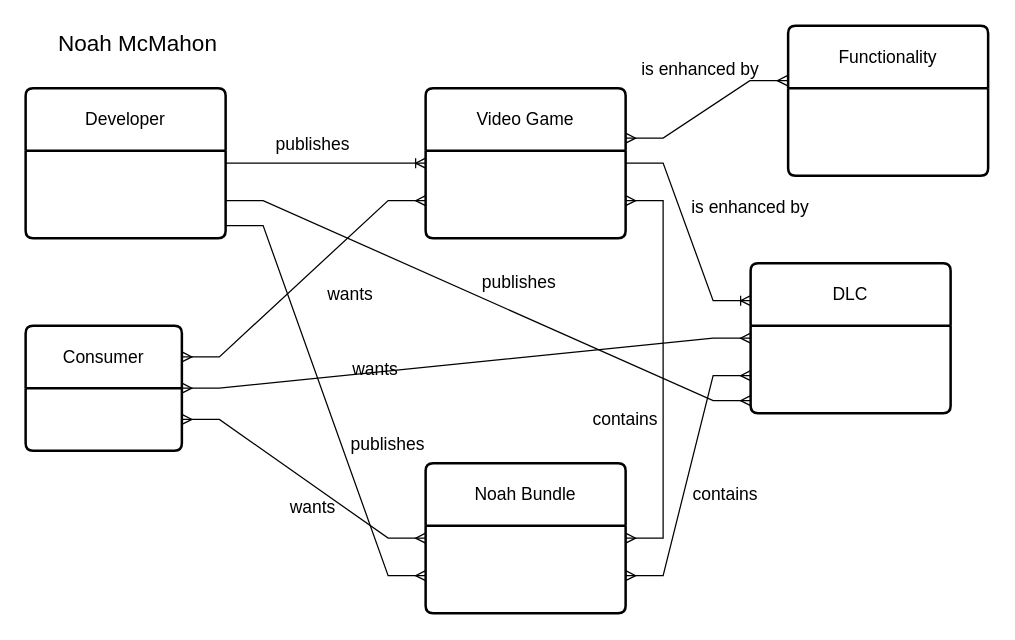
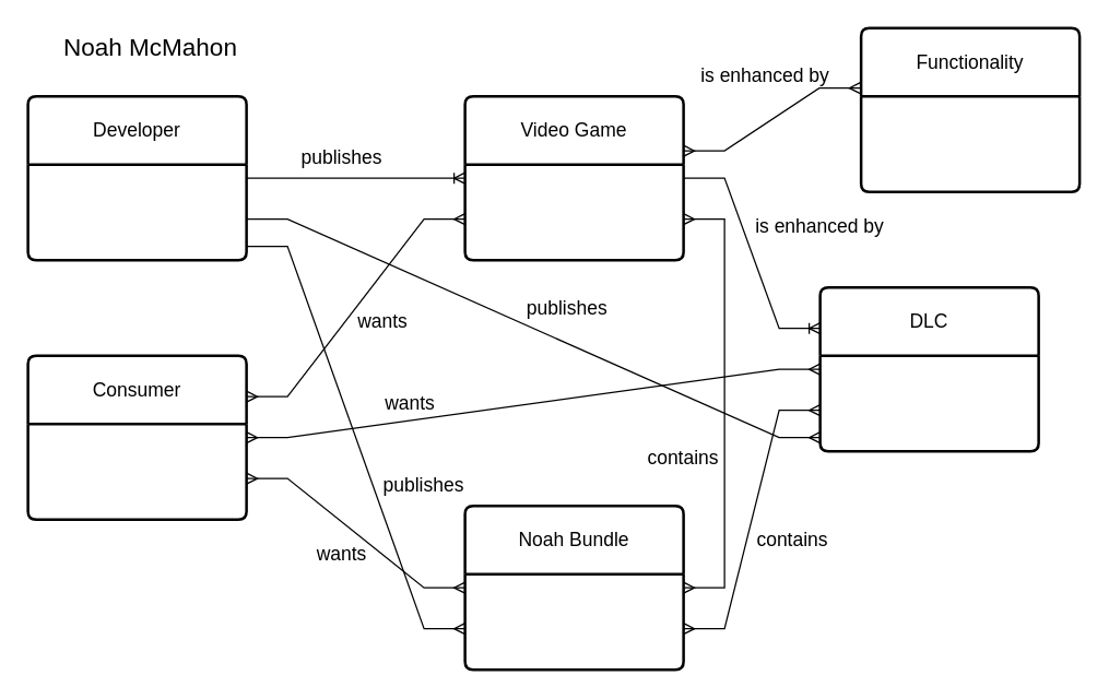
- <mxCell id="3" value="Consumer" style="swimlane;childLayout=stackLayout;horizontal=1;startSize=50;horizontalStack=0;rounded=1;fontSize=14;fontStyle=0;strokeWidth=2;resizeParent=0;resizeLast=1;shadow=0;dashed=0;align=center;arcSize=4;whiteSpace=wrap;html=1;" parent="1" vertex="1"><mxGeometry x="20" y="260" width="125" height="100" as="geometry" /></mxCell>
+ <mxCell id="3" value="Consumer" style="swimlane;childLayout=stackLayout;horizontal=1;startSize=50;horizontalStack=0;rounded=1;fontSize=14;fontStyle=0;strokeWidth=2;resizeParent=0;resizeLast=1;shadow=0;dashed=0;align=center;arcSize=4;whiteSpace=wrap;html=1;" parent="1" vertex="1"><mxGeometry x="20" y="260" width="160" height="120" as="geometry" /></mxCell>
